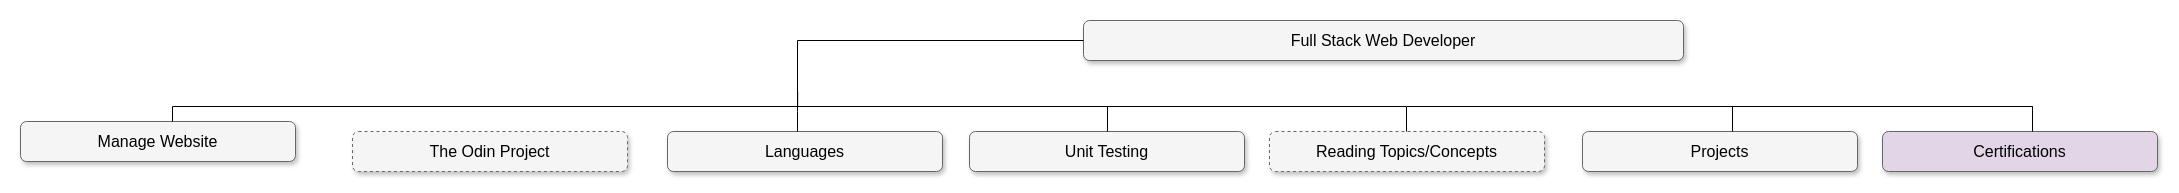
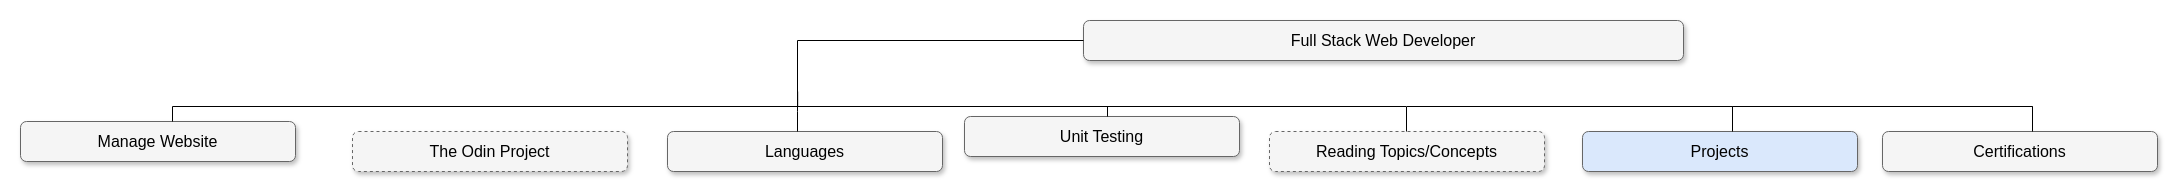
- <mxCell id="6" value="Unit Testing" style="whiteSpace=wrap;html=1;rounded=1;shadow=1;strokeWidth=1;fontSize=16;align=center;fillColor=#f5f5f5;strokeColor=#666666;" parent="1" vertex="1"><mxGeometry x="969" y="131" width="275" height="40" as="geometry" /></mxCell>
+ <mxCell id="6" value="Unit Testing" style="whiteSpace=wrap;html=1;rounded=1;shadow=1;strokeWidth=1;fontSize=16;align=center;fillColor=#f5f5f5;strokeColor=#666666;" parent="1" vertex="1"><mxGeometry x="964" y="116" width="275" height="40" as="geometry" /></mxCell>
- <mxCell id="13" value="Projects" style="whiteSpace=wrap;html=1;rounded=1;shadow=1;strokeWidth=1;fontSize=16;align=center;fillColor=#f5f5f5;strokeColor=#666666;" vertex="1" parent="1"><mxGeometry x="1582" y="131" width="275" height="40" as="geometry" /></mxCell>
+ <mxCell id="13" value="Projects" style="whiteSpace=wrap;html=1;rounded=1;shadow=1;strokeWidth=1;fontSize=16;align=center;fillColor=#dae8fc;strokeColor=#666666;" vertex="1" parent="1"><mxGeometry x="1582" y="131" width="275" height="40" as="geometry" /></mxCell>
- <mxCell id="16" value="Certifications" style="whiteSpace=wrap;html=1;rounded=1;shadow=1;strokeWidth=1;fontSize=16;align=center;fillColor=#e1d5e7;strokeColor=#666666;" vertex="1" parent="1"><mxGeometry x="1882" y="131" width="275" height="40" as="geometry" /></mxCell>
+ <mxCell id="16" value="Certifications" style="whiteSpace=wrap;html=1;rounded=1;shadow=1;strokeWidth=1;fontSize=16;align=center;fillColor=#f5f5f5;strokeColor=#666666;" vertex="1" parent="1"><mxGeometry x="1882" y="131" width="275" height="40" as="geometry" /></mxCell>
